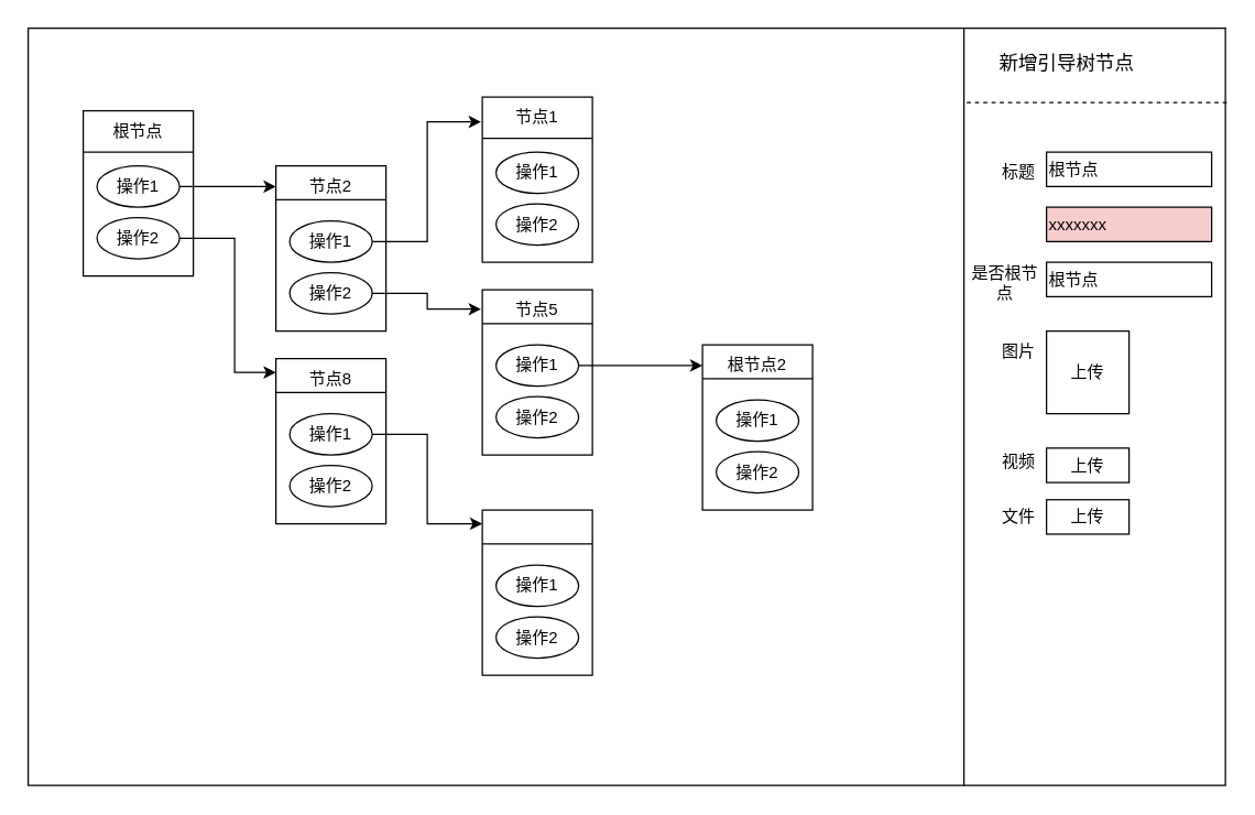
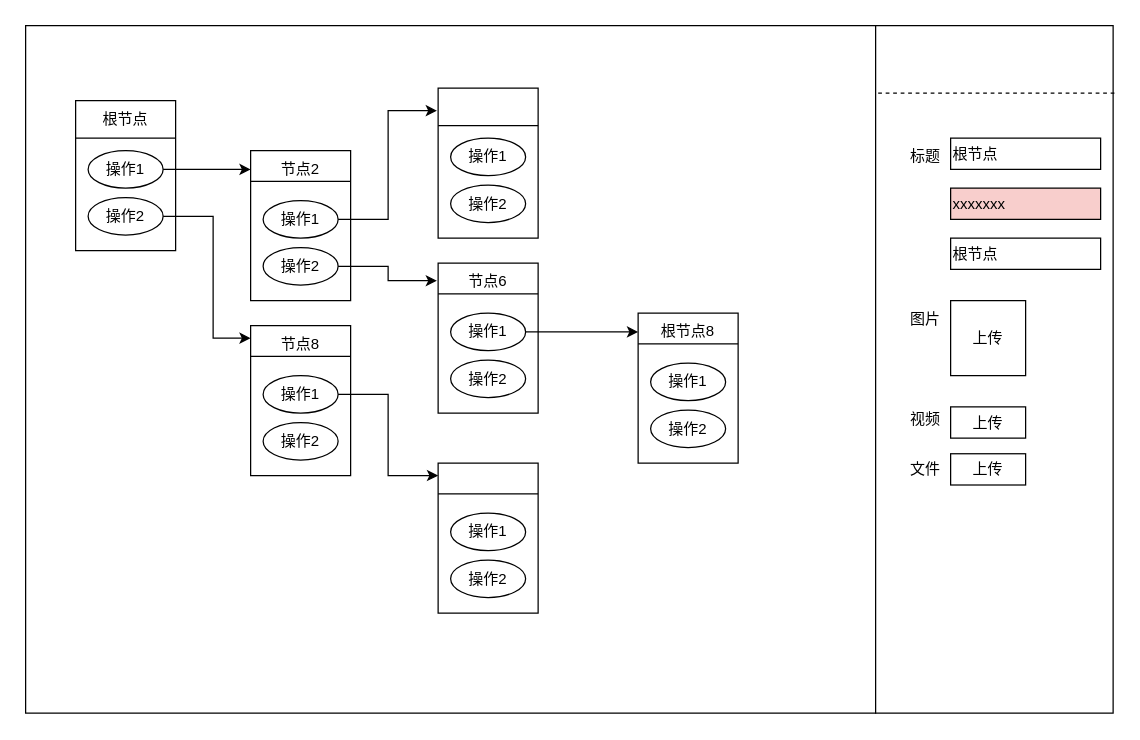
- <mxCell id="64" value="&lt;font style=&quot;font-size: 14px;&quot;&gt;新增引导树节点&lt;/font&gt;" style="text;html=1;strokeColor=none;fillColor=none;align=center;verticalAlign=middle;whiteSpace=wrap;rounded=0;" vertex="1" parent="1"><mxGeometry x="720" y="30" width="110" height="30" as="geometry" /></mxCell>
- <mxCell id="9" value="节点1" style="text;html=1;strokeColor=none;fillColor=none;align=center;verticalAlign=middle;whiteSpace=wrap;rounded=0;" vertex="1" parent="7"><mxGeometry x="10" width="60" height="30" as="geometry" /></mxCell>
- <mxCell id="55" value="是否根节点" style="text;html=1;strokeColor=none;fillColor=none;align=center;verticalAlign=middle;whiteSpace=wrap;rounded=0;" vertex="1" parent="1"><mxGeometry x="700" y="190" width="60" height="30" as="geometry" /></mxCell>
- <mxCell id="39" value="节点5" style="text;html=1;strokeColor=none;fillColor=none;align=center;verticalAlign=middle;whiteSpace=wrap;rounded=0;" vertex="1" parent="37"><mxGeometry x="10" width="60" height="30" as="geometry" /></mxCell>
+ <mxCell id="39" value="节点6" style="text;html=1;strokeColor=none;fillColor=none;align=center;verticalAlign=middle;whiteSpace=wrap;rounded=0;" vertex="1" parent="37"><mxGeometry x="10" width="60" height="30" as="geometry" /></mxCell>
- <mxCell id="50" value="根节点2" style="text;html=1;strokeColor=none;fillColor=none;align=center;verticalAlign=middle;whiteSpace=wrap;rounded=0;" vertex="1" parent="48"><mxGeometry x="10" width="60" height="30" as="geometry" /></mxCell>
+ <mxCell id="50" value="根节点8" style="text;html=1;strokeColor=none;fillColor=none;align=center;verticalAlign=middle;whiteSpace=wrap;rounded=0;" vertex="1" parent="48"><mxGeometry x="10" width="60" height="30" as="geometry" /></mxCell>
